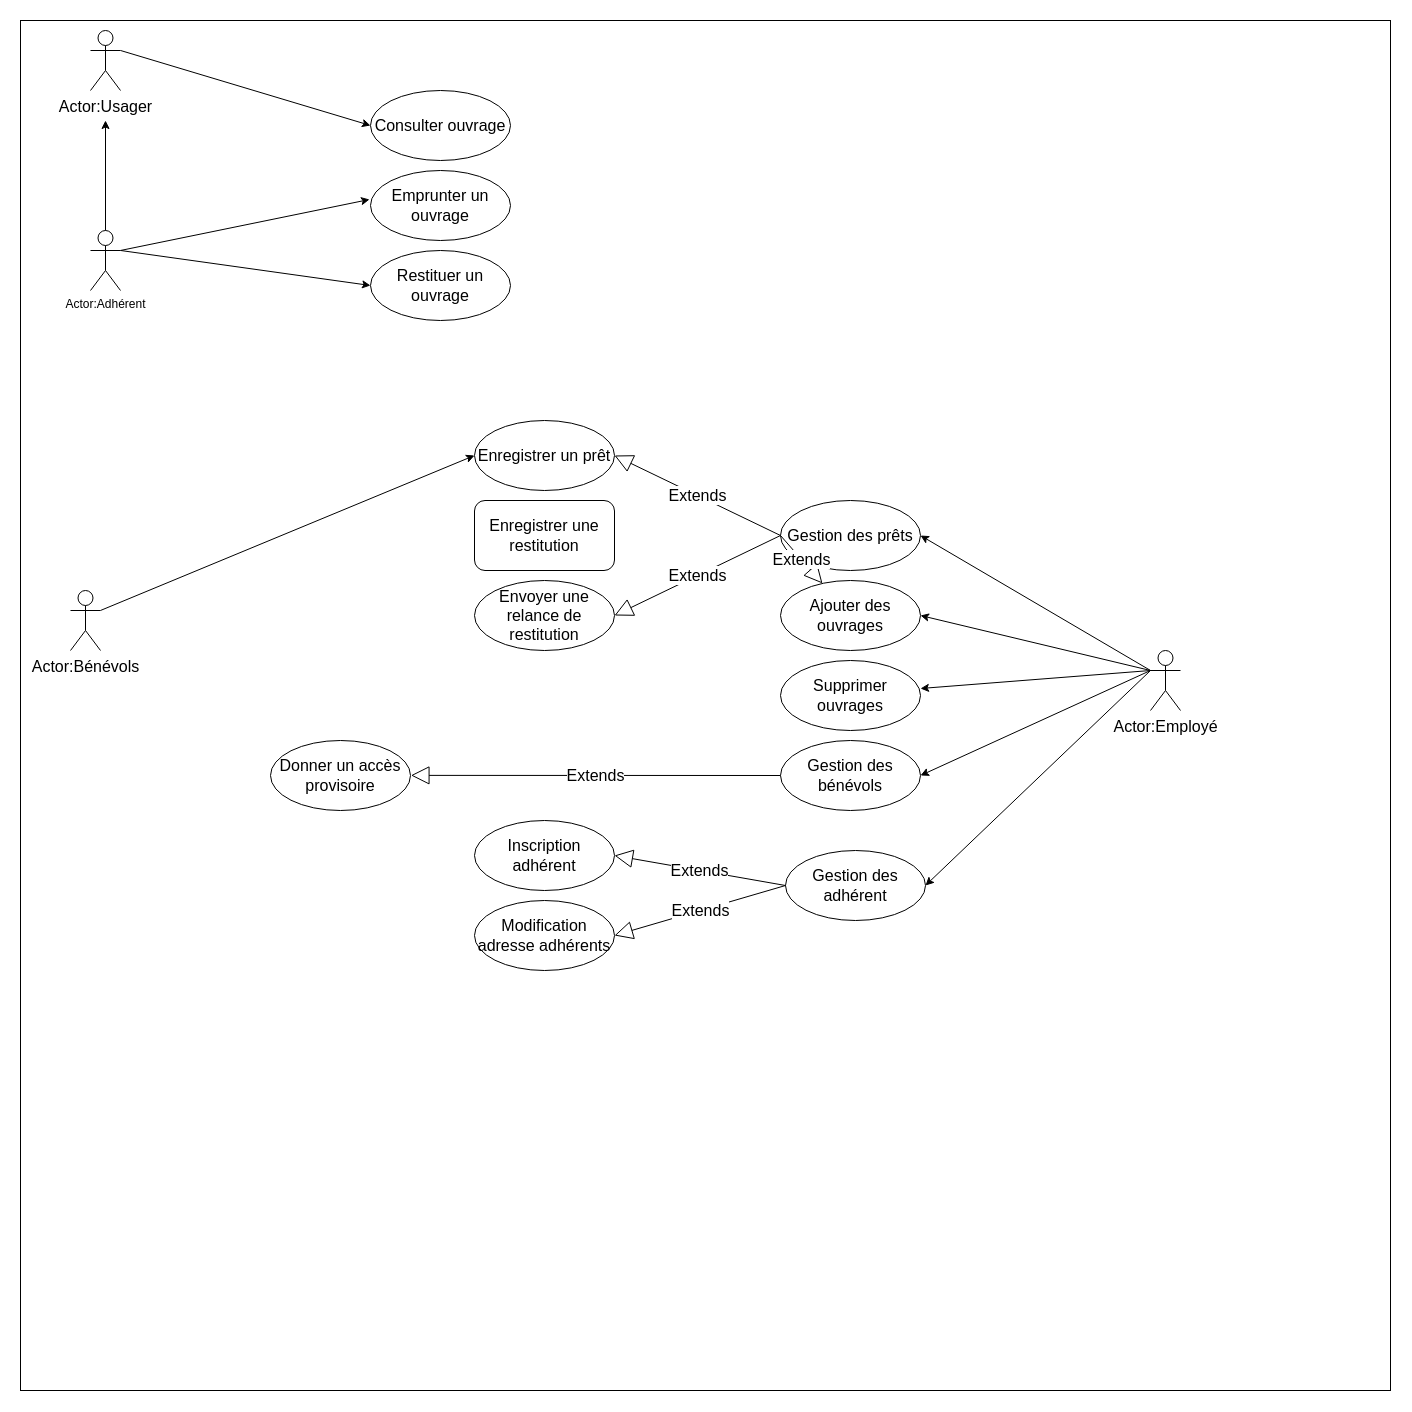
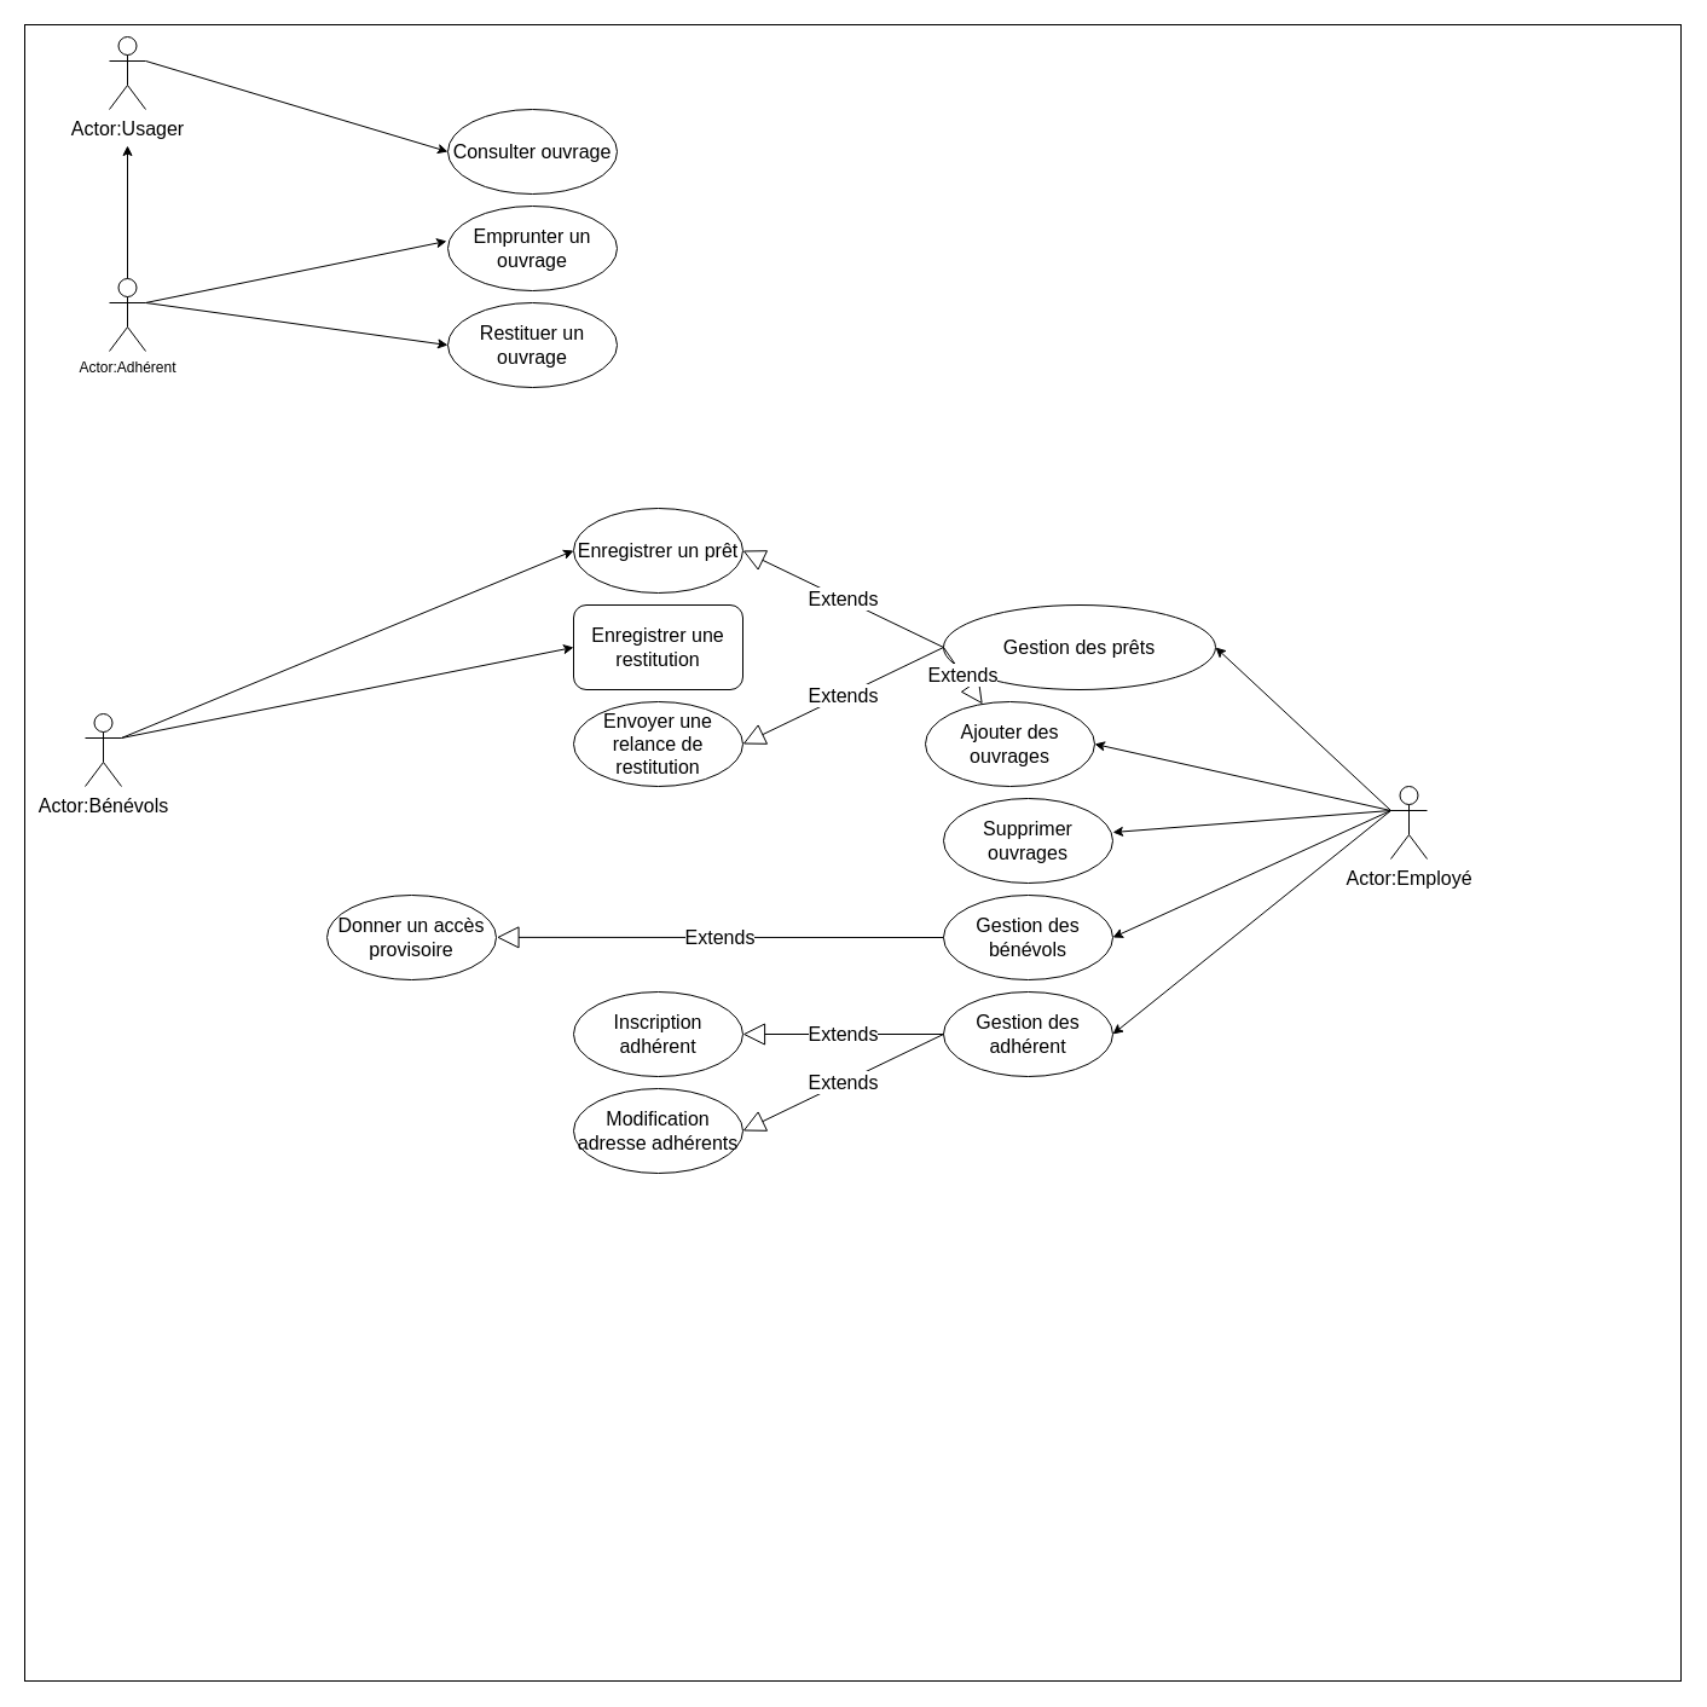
- <mxCell id="11" value="Gestion des prêts" style="ellipse;whiteSpace=wrap;html=1;fontSize=16;direction=west;" vertex="1" parent="1"><mxGeometry x="780" y="500" width="140" height="70" as="geometry" /></mxCell>
+ <mxCell id="11" value="Gestion des prêts" style="ellipse;whiteSpace=wrap;html=1;fontSize=16;direction=west;" vertex="1" parent="1"><mxGeometry x="780" y="500" width="225" height="70" as="geometry" /></mxCell>
+ <mxCell id="35" value="" style="endArrow=classic;html=1;fontSize=16;exitX=1;exitY=0.333;exitDx=0;exitDy=0;exitPerimeter=0;entryX=0;entryY=0.5;entryDx=0;entryDy=0;" edge="1" parent="1" source="33" target="21"><mxGeometry width="50" height="50" relative="1" as="geometry"><mxPoint x="390" y="830" as="sourcePoint" /><mxPoint x="440" y="780" as="targetPoint" /></mxGeometry></mxCell>
- <mxCell id="12" value="Ajouter des ouvrages" style="ellipse;whiteSpace=wrap;html=1;fontSize=16;" vertex="1" parent="1"><mxGeometry x="780" y="580" width="140" height="70" as="geometry" /></mxCell>
+ <mxCell id="12" value="Ajouter des ouvrages" style="ellipse;whiteSpace=wrap;html=1;fontSize=16;" vertex="1" parent="1"><mxGeometry x="765" y="580" width="140" height="70" as="geometry" /></mxCell>
- <mxCell id="14" value="Gestion des adhérent" style="ellipse;whiteSpace=wrap;html=1;fontSize=16;" vertex="1" parent="1"><mxGeometry x="785" y="850" width="140" height="70" as="geometry" /></mxCell>
+ <mxCell id="14" value="Gestion des adhérent" style="ellipse;whiteSpace=wrap;html=1;fontSize=16;" vertex="1" parent="1"><mxGeometry x="780" y="820" width="140" height="70" as="geometry" /></mxCell>
